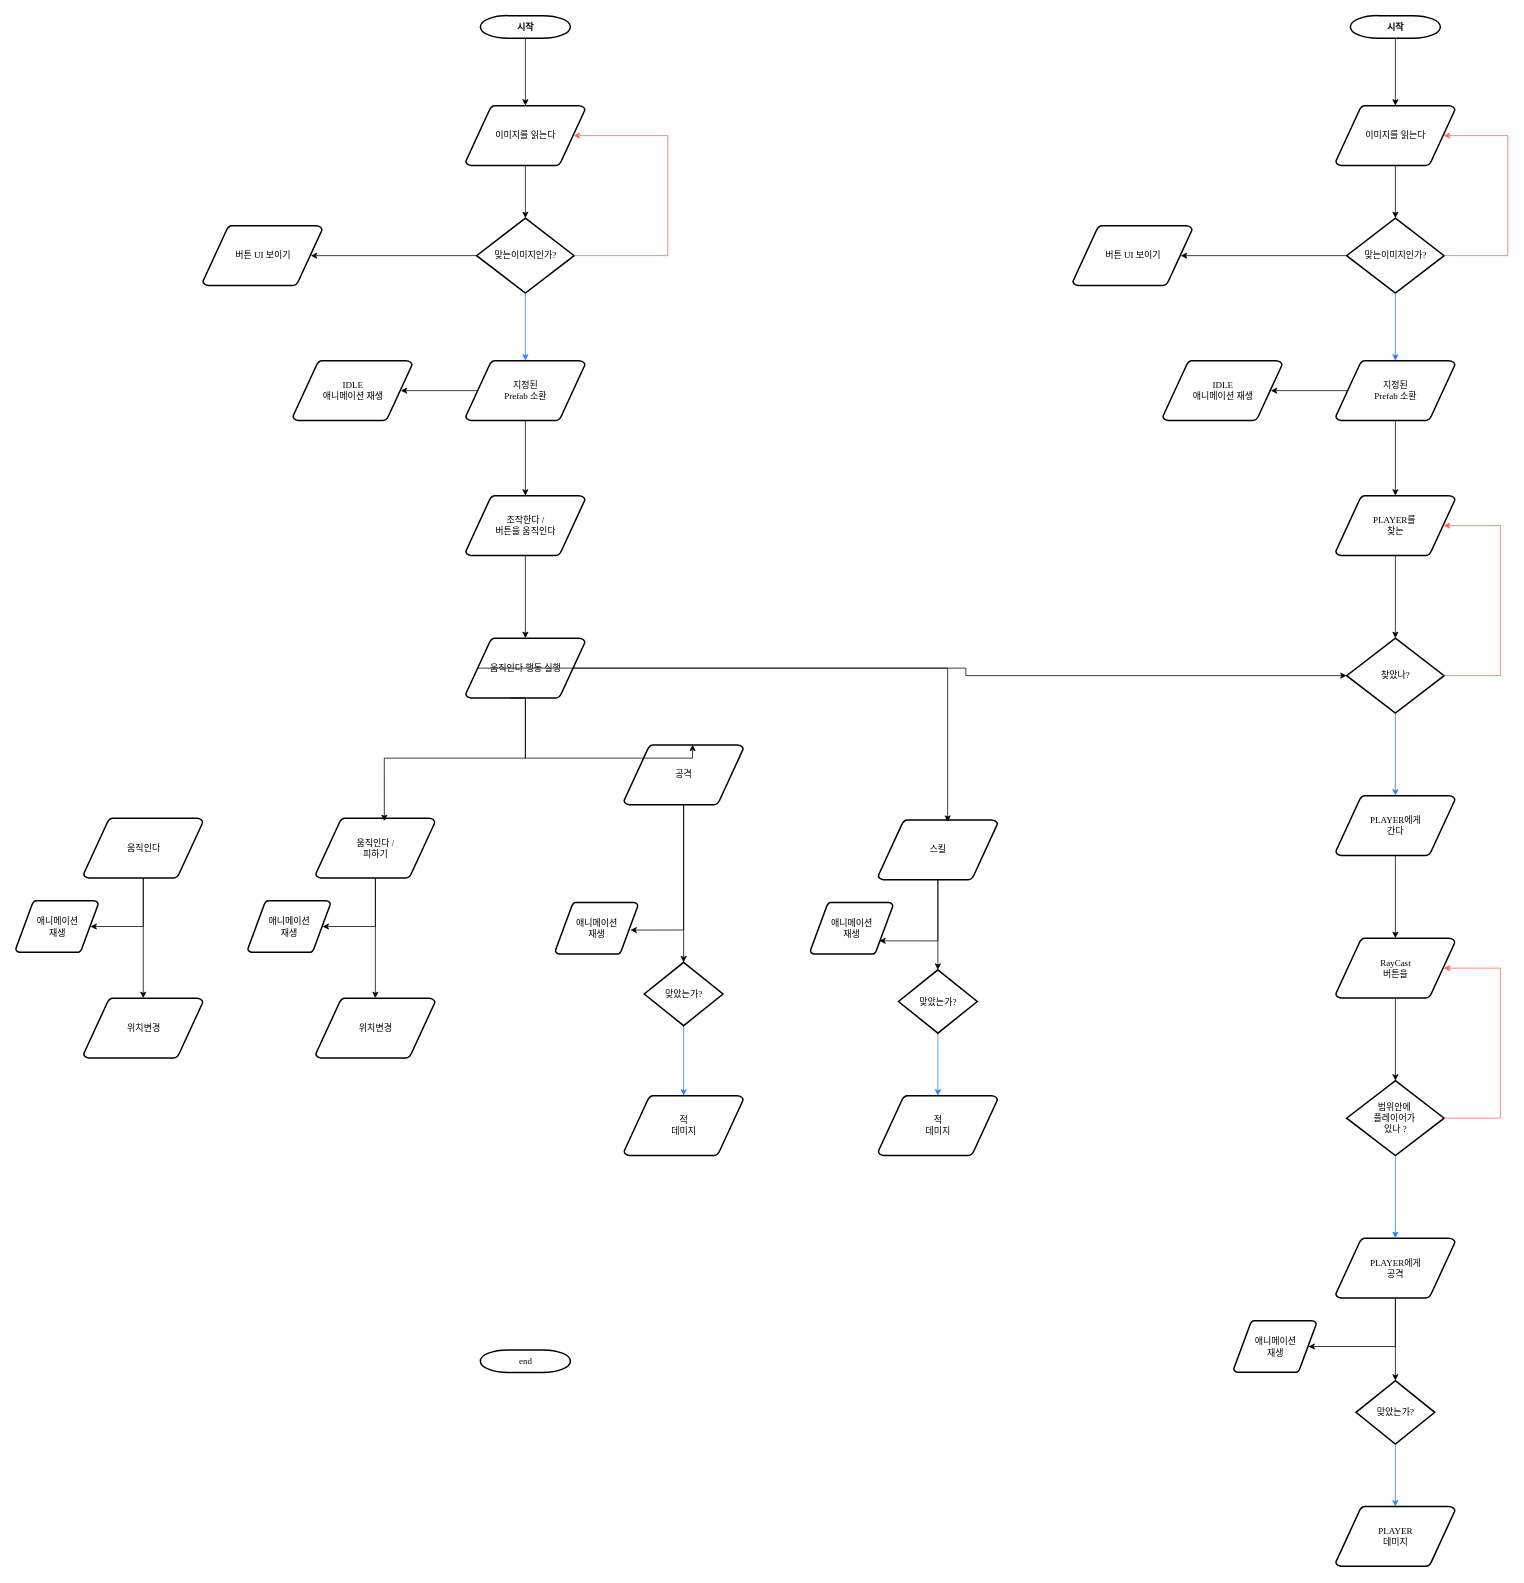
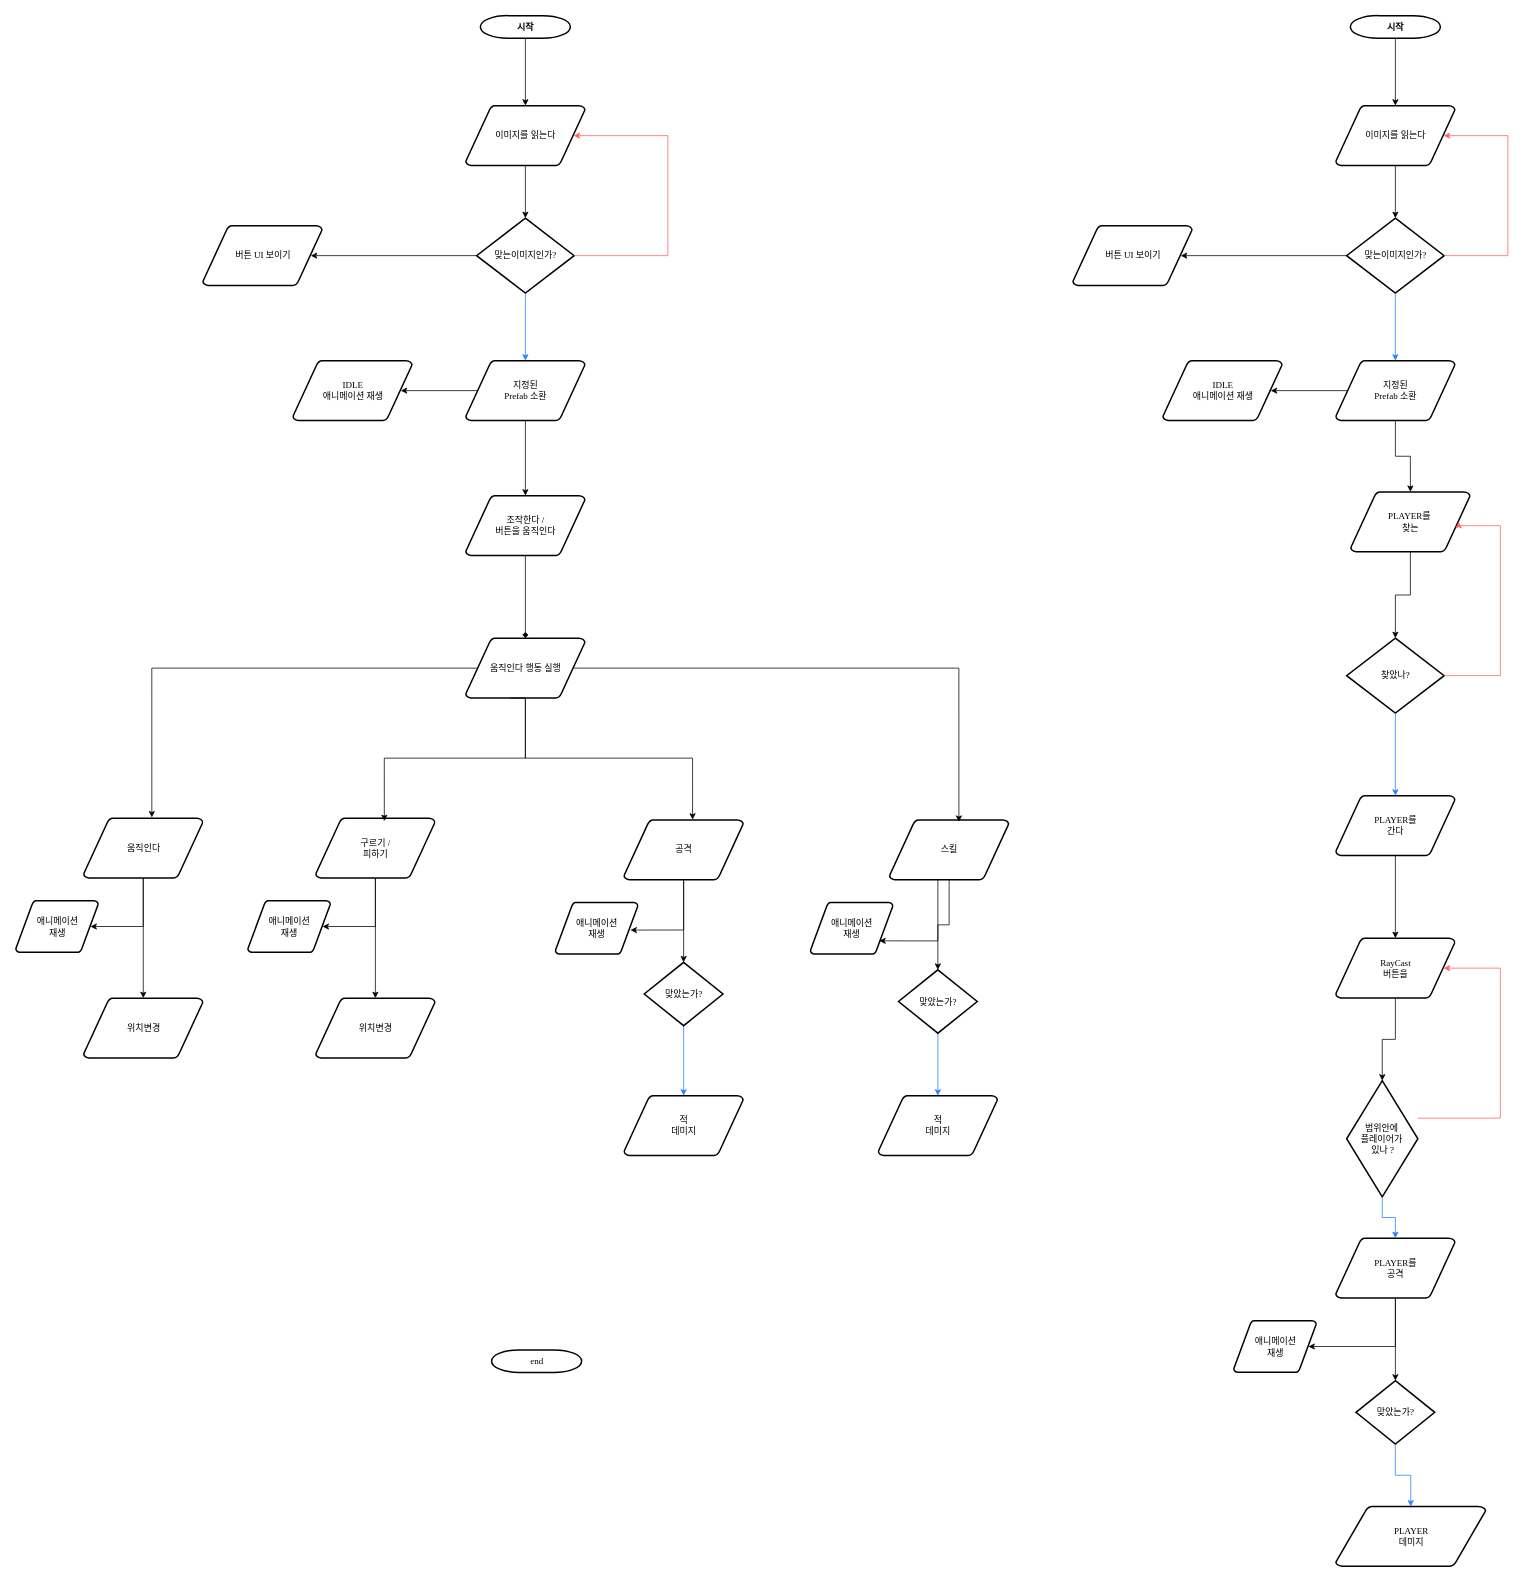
- <mxCell id="55" value="PLAYER를&amp;nbsp;&lt;div&gt;찾는&lt;/div&gt;" style="shape=mxgraph.flowchart.data;strokeWidth=2;gradientColor=none;gradientDirection=north;fontStyle=0;html=1;fontFamily=d2coding;" vertex="1" parent="1"><mxGeometry x="1780.5" y="660" width="159" height="80" as="geometry" /></mxCell>
+ <mxCell id="55" value="PLAYER를&amp;nbsp;&lt;div&gt;찾는&lt;/div&gt;" style="shape=mxgraph.flowchart.data;strokeWidth=2;gradientColor=none;gradientDirection=north;fontStyle=0;html=1;fontFamily=d2coding;" vertex="1" parent="1"><mxGeometry x="1800.5" y="655" width="159" height="80" as="geometry" /></mxCell>
- <mxCell id="36" style="edgeStyle=orthogonalEdgeStyle;rounded=0;hachureGap=4;orthogonalLoop=1;jettySize=auto;html=1;entryX=0.5;entryY=0;entryDx=0;entryDy=0;entryPerimeter=0;fontFamily=Architects Daughter;fontSource=https%3A%2F%2Ffonts.googleapis.com%2Fcss%3Ffamily%3DArchitects%2BDaughter;" edge="1" parent="1" source="7" target="11"><mxGeometry relative="1" as="geometry" /></mxCell>
+ <mxCell id="36" style="edgeStyle=orthogonalEdgeStyle;rounded=0;hachureGap=4;orthogonalLoop=1;jettySize=auto;html=1;entryX=0.5;entryY=0;entryDx=0;entryDy=0;entryPerimeter=0;fontFamily=Architects Daughter;fontSource=https%3A%2F%2Ffonts.googleapis.com%2Fcss%3Ffamily%3DArchitects%2BDaughter;endArrow=diamond;" edge="1" parent="1" source="7" target="11"><mxGeometry relative="1" as="geometry" /></mxCell>
- <mxCell id="38" style="edgeStyle=orthogonalEdgeStyle;rounded=0;hachureGap=4;orthogonalLoop=1;jettySize=auto;html=1;exitX=0.095;exitY=0.5;exitDx=0;exitDy=0;exitPerimeter=0;fontFamily=Architects Daughter;fontSource=https%3A%2F%2Ffonts.googleapis.com%2Fcss%3Ffamily%3DArchitects%2BDaughter;" edge="1" parent="1" source="11" target="57"><mxGeometry relative="1" as="geometry" /></mxCell>
+ <mxCell id="38" style="edgeStyle=orthogonalEdgeStyle;rounded=0;hachureGap=4;orthogonalLoop=1;jettySize=auto;html=1;exitX=0.095;exitY=0.5;exitDx=0;exitDy=0;exitPerimeter=0;entryX=0.572;entryY=-0.012;entryDx=0;entryDy=0;entryPerimeter=0;fontFamily=Architects Daughter;fontSource=https%3A%2F%2Ffonts.googleapis.com%2Fcss%3Ffamily%3DArchitects%2BDaughter;" edge="1" parent="1" source="11" target="13"><mxGeometry relative="1" as="geometry" /></mxCell>
- <mxCell id="15" value="공격" style="shape=mxgraph.flowchart.data;strokeWidth=2;gradientColor=none;gradientDirection=north;fontStyle=0;html=1;fontFamily=d2coding;" vertex="1" parent="1"><mxGeometry x="831.5" y="992.25" width="159" height="80" as="geometry" /></mxCell>
+ <mxCell id="15" value="공격" style="shape=mxgraph.flowchart.data;strokeWidth=2;gradientColor=none;gradientDirection=north;fontStyle=0;html=1;fontFamily=d2coding;" vertex="1" parent="1"><mxGeometry x="831.5" y="1092.25" width="159" height="80" as="geometry" /></mxCell>
- <mxCell id="58" value="PLAYER에게&lt;br&gt;&lt;div&gt;간다&lt;/div&gt;" style="shape=mxgraph.flowchart.data;strokeWidth=2;gradientColor=none;gradientDirection=north;fontStyle=0;html=1;fontFamily=d2coding;" vertex="1" parent="1"><mxGeometry x="1780.5" y="1060" width="159" height="80" as="geometry" /></mxCell>
+ <mxCell id="58" value="PLAYER를&lt;br&gt;&lt;div&gt;간다&lt;/div&gt;" style="shape=mxgraph.flowchart.data;strokeWidth=2;gradientColor=none;gradientDirection=north;fontStyle=0;html=1;fontFamily=d2coding;" vertex="1" parent="1"><mxGeometry x="1780.5" y="1060" width="159" height="80" as="geometry" /></mxCell>
- <mxCell id="18" value="움직인다 /&lt;div&gt;피하기&lt;/div&gt;" style="shape=mxgraph.flowchart.data;strokeWidth=2;gradientColor=none;gradientDirection=north;fontStyle=0;html=1;fontFamily=d2coding;" vertex="1" parent="1"><mxGeometry x="420.5" y="1090" width="159" height="80" as="geometry" /></mxCell>
+ <mxCell id="18" value="구르기 /&lt;div&gt;피하기&lt;/div&gt;" style="shape=mxgraph.flowchart.data;strokeWidth=2;gradientColor=none;gradientDirection=north;fontStyle=0;html=1;fontFamily=d2coding;" vertex="1" parent="1"><mxGeometry x="420.5" y="1090" width="159" height="80" as="geometry" /></mxCell>
- <mxCell id="17" value="스킬" style="shape=mxgraph.flowchart.data;strokeWidth=2;gradientColor=none;gradientDirection=north;fontStyle=0;html=1;fontFamily=d2coding;" vertex="1" parent="1"><mxGeometry x="1170.5" y="1092.25" width="159" height="80" as="geometry" /></mxCell>
+ <mxCell id="17" value="스킬" style="shape=mxgraph.flowchart.data;strokeWidth=2;gradientColor=none;gradientDirection=north;fontStyle=0;html=1;fontFamily=d2coding;" vertex="1" parent="1"><mxGeometry x="1185.5" y="1092.25" width="159" height="80" as="geometry" /></mxCell>
- <mxCell id="61" value="범위안에&amp;nbsp;&lt;div&gt;플레이어가&amp;nbsp;&lt;/div&gt;&lt;div&gt;있나 ?&lt;/div&gt;" style="shape=mxgraph.flowchart.decision;strokeWidth=2;gradientColor=none;gradientDirection=north;fontStyle=0;html=1;fontFamily=d2coding;" vertex="1" parent="1"><mxGeometry x="1795" y="1440" width="130" height="100" as="geometry" /></mxCell>
+ <mxCell id="61" value="범위안에&amp;nbsp;&lt;div&gt;플레이어가&amp;nbsp;&lt;/div&gt;&lt;div&gt;있나 ?&lt;/div&gt;" style="shape=mxgraph.flowchart.decision;strokeWidth=2;gradientColor=none;gradientDirection=north;fontStyle=0;html=1;fontFamily=d2coding;" vertex="1" parent="1"><mxGeometry x="1795" y="1440" width="95" height="155" as="geometry" /></mxCell>
- <mxCell id="63" value="PLAYER에게&lt;br&gt;&lt;div&gt;공격&lt;/div&gt;" style="shape=mxgraph.flowchart.data;strokeWidth=2;gradientColor=none;gradientDirection=north;fontStyle=0;html=1;fontFamily=d2coding;" vertex="1" parent="1"><mxGeometry x="1780.5" y="1650" width="159" height="80" as="geometry" /></mxCell>
+ <mxCell id="63" value="PLAYER를&lt;br&gt;&lt;div&gt;공격&lt;/div&gt;" style="shape=mxgraph.flowchart.data;strokeWidth=2;gradientColor=none;gradientDirection=north;fontStyle=0;html=1;fontFamily=d2coding;" vertex="1" parent="1"><mxGeometry x="1780.5" y="1650" width="159" height="80" as="geometry" /></mxCell>
- <mxCell id="8" value="end" style="shape=mxgraph.flowchart.terminator;strokeWidth=2;gradientColor=none;gradientDirection=north;fontStyle=0;html=1;fontFamily=d2coding;" parent="1" vertex="1"><mxGeometry x="640" y="1799" width="120" height="30" as="geometry" /></mxCell>
+ <mxCell id="8" value="end" style="shape=mxgraph.flowchart.terminator;strokeWidth=2;gradientColor=none;gradientDirection=north;fontStyle=0;html=1;fontFamily=d2coding;" parent="1" vertex="1"><mxGeometry x="655" y="1799" width="120" height="30" as="geometry" /></mxCell>
- <mxCell id="65" value="PLAYER&lt;div&gt;데미지&lt;/div&gt;" style="shape=mxgraph.flowchart.data;strokeWidth=2;gradientColor=none;gradientDirection=north;fontStyle=0;html=1;fontFamily=d2coding;" vertex="1" parent="1"><mxGeometry x="1780.5" y="2007.75" width="159" height="80" as="geometry" /></mxCell>
+ <mxCell id="65" value="PLAYER&lt;div&gt;데미지&lt;/div&gt;" style="shape=mxgraph.flowchart.data;strokeWidth=2;gradientColor=none;gradientDirection=north;fontStyle=0;html=1;fontFamily=d2coding;" vertex="1" parent="1"><mxGeometry x="1780.5" y="2007.75" width="200" height="80" as="geometry" /></mxCell>
